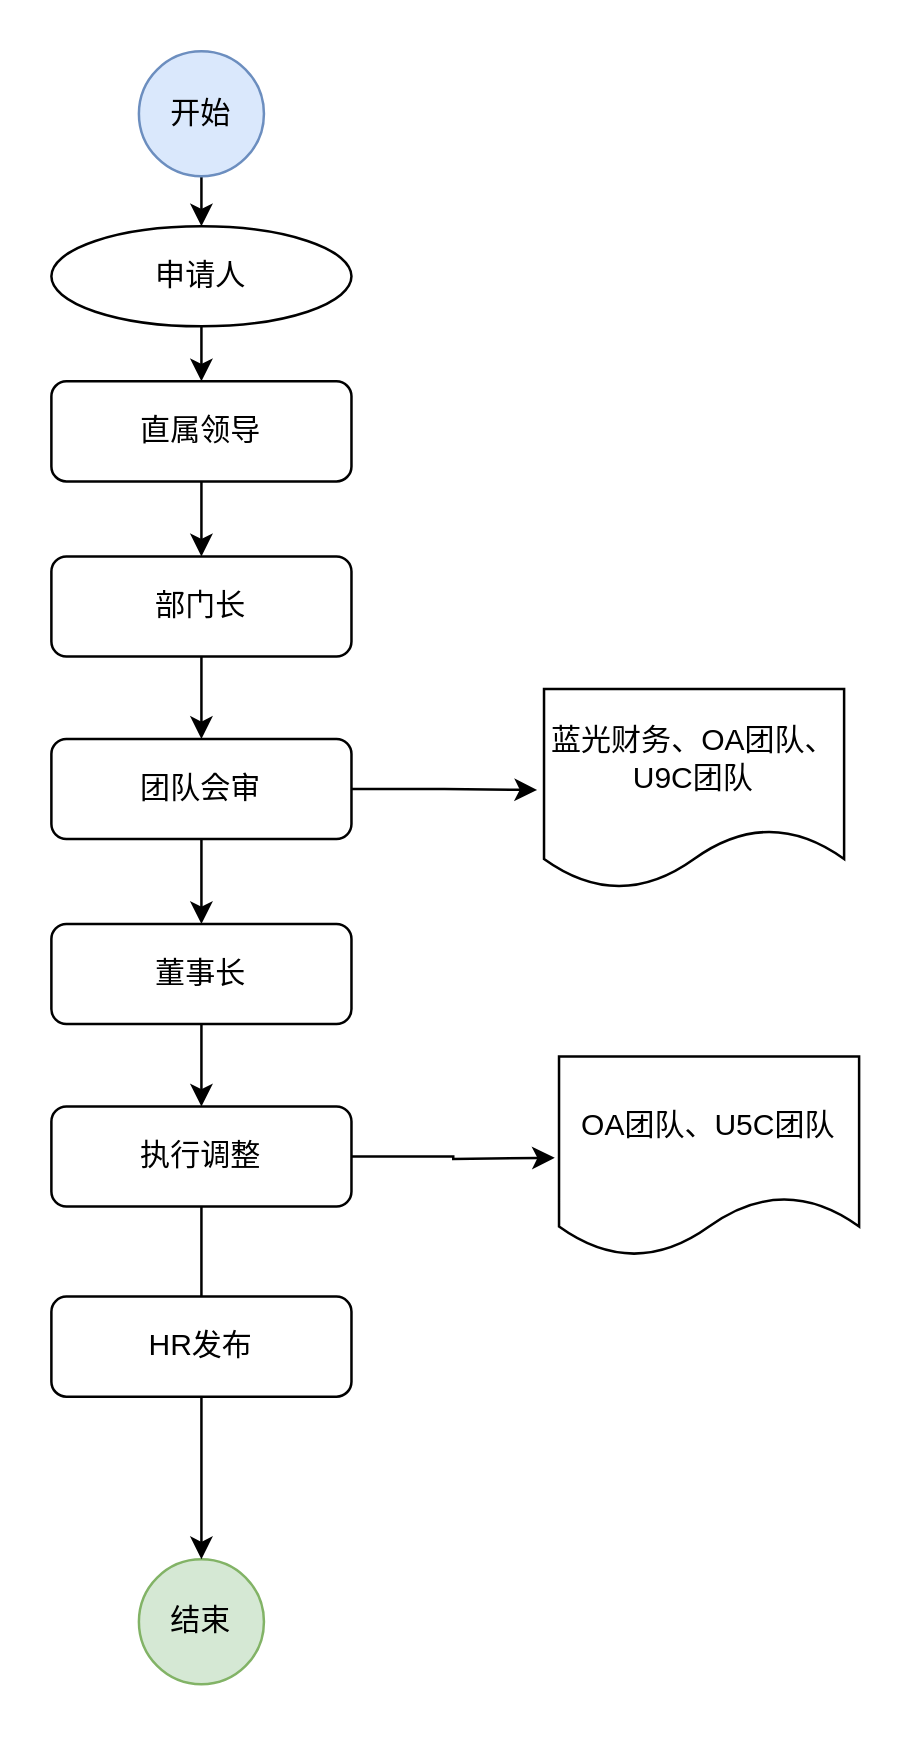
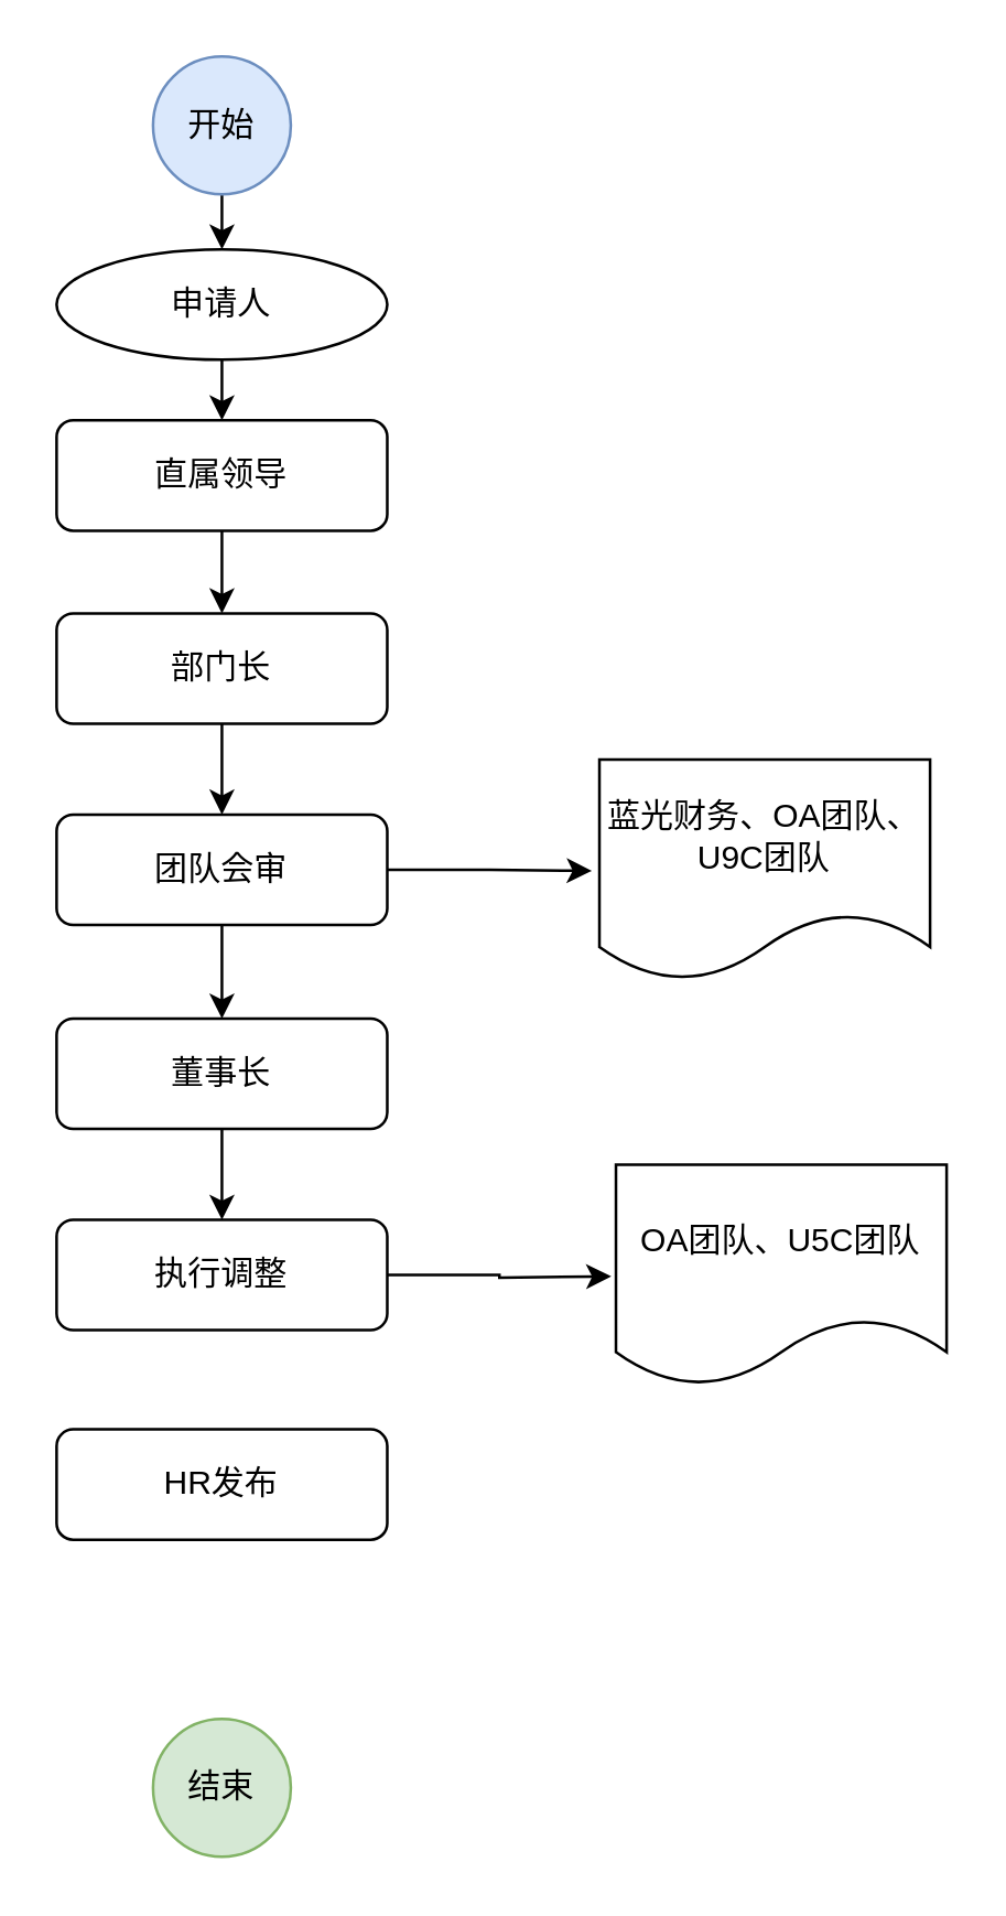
- <mxCell id="12" style="edgeStyle=orthogonalEdgeStyle;rounded=0;orthogonalLoop=1;jettySize=auto;html=1;exitX=0.5;exitY=1;exitDx=0;exitDy=0;entryX=0.5;entryY=0;entryDx=0;entryDy=0;" parent="1" source="14" target="6" edge="1"><mxGeometry relative="1" as="geometry" /></mxCell>
